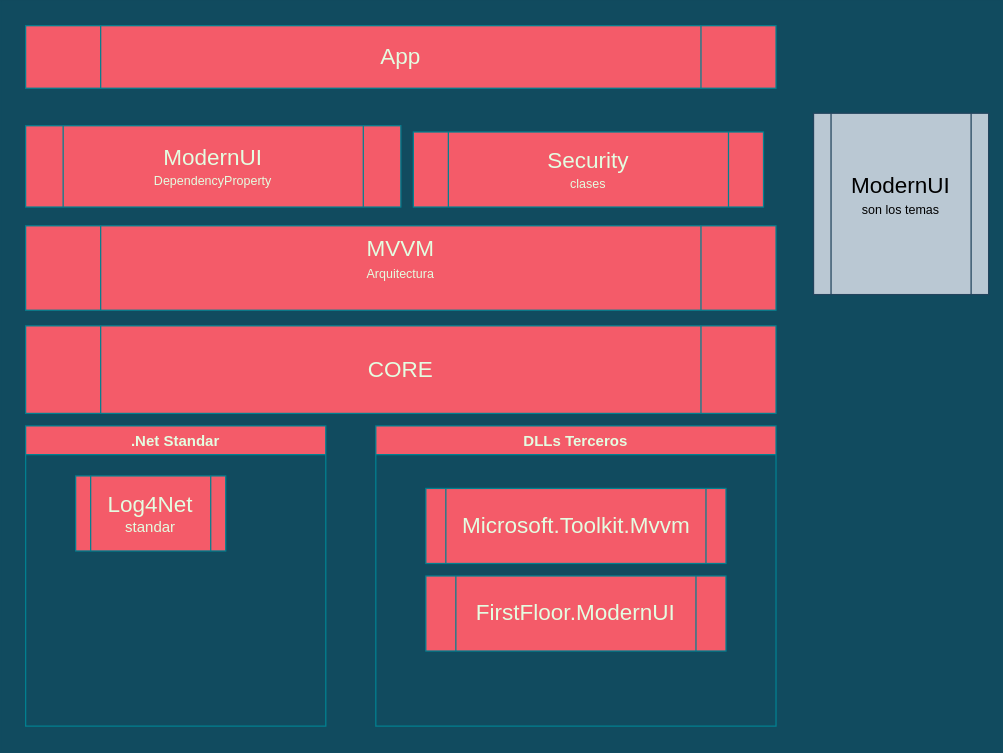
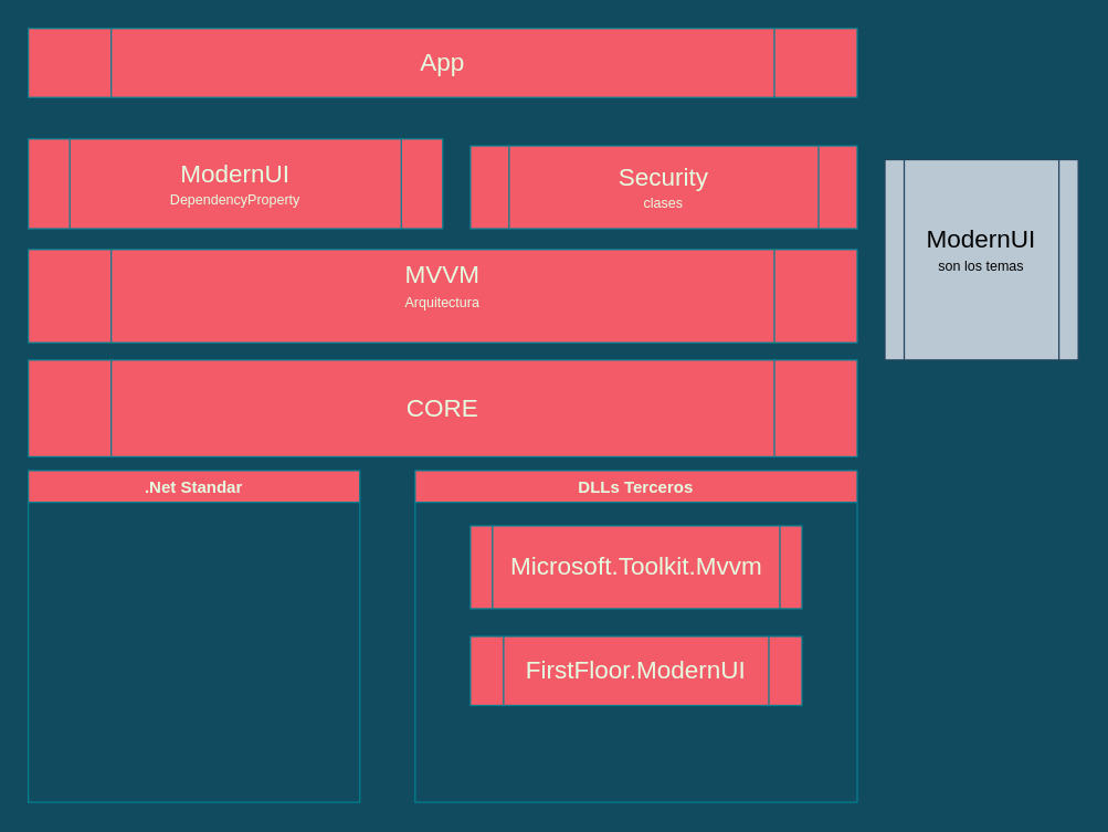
- <mxCell id="4" value="&lt;font&gt;&lt;span style=&quot;font-size: 18px&quot;&gt;Security&lt;/span&gt;&lt;br&gt;&lt;font style=&quot;font-size: 10px&quot;&gt;clases&lt;/font&gt;&lt;br&gt;&lt;/font&gt;" style="shape=process;whiteSpace=wrap;html=1;backgroundOutline=1;fillColor=#F45B69;fontColor=#E4FDE1;strokeColor=#028090;" parent="1" vertex="1"><mxGeometry x="330" y="105" width="280" height="60" as="geometry" /></mxCell>
+ <mxCell id="4" value="&lt;font&gt;&lt;span style=&quot;font-size: 18px&quot;&gt;Security&lt;/span&gt;&lt;br&gt;&lt;font style=&quot;font-size: 10px&quot;&gt;clases&lt;/font&gt;&lt;br&gt;&lt;/font&gt;" style="shape=process;whiteSpace=wrap;html=1;backgroundOutline=1;fillColor=#F45B69;fontColor=#E4FDE1;strokeColor=#028090;" parent="1" vertex="1"><mxGeometry x="340" y="105" width="280" height="60" as="geometry" /></mxCell>
- <mxCell id="5" value="&lt;font&gt;&lt;span style=&quot;font-size: 18px&quot;&gt;ModernUI&lt;/span&gt;&lt;br&gt;&lt;font style=&quot;font-size: 10px&quot;&gt;son los temas&lt;/font&gt;&lt;br&gt;&lt;br&gt;&lt;/font&gt;" style="shape=process;whiteSpace=wrap;html=1;backgroundOutline=1;fillColor=#bac8d3;strokeColor=#23445d;" parent="1" vertex="1"><mxGeometry x="650" y="90" width="140" height="145" as="geometry" /></mxCell>
+ <mxCell id="5" value="&lt;font&gt;&lt;span style=&quot;font-size: 18px&quot;&gt;ModernUI&lt;/span&gt;&lt;br&gt;&lt;font style=&quot;font-size: 10px&quot;&gt;son los temas&lt;/font&gt;&lt;br&gt;&lt;br&gt;&lt;/font&gt;" style="shape=process;whiteSpace=wrap;html=1;backgroundOutline=1;fillColor=#bac8d3;strokeColor=#23445d;" parent="1" vertex="1"><mxGeometry x="640" y="115" width="140" height="145" as="geometry" /></mxCell>
- <mxCell id="12" value="&lt;font&gt;&lt;span style=&quot;font-size: 18px&quot;&gt;Log4Net&lt;br&gt;&lt;/span&gt;standar&lt;br&gt;&lt;/font&gt;" style="shape=process;whiteSpace=wrap;html=1;backgroundOutline=1;fillColor=#F45B69;fontColor=#E4FDE1;strokeColor=#028090;" parent="11" vertex="1"><mxGeometry x="40" y="40" width="120" height="60" as="geometry" /></mxCell>
- <mxCell id="9" value="&lt;font&gt;&lt;span style=&quot;font-size: 18px&quot;&gt;Microsoft.Toolkit.Mvvm&lt;/span&gt;&lt;br&gt;&lt;/font&gt;" style="shape=process;whiteSpace=wrap;html=1;backgroundOutline=1;fillColor=#F45B69;fontColor=#E4FDE1;strokeColor=#028090;size=0.065;" parent="8" vertex="1"><mxGeometry x="40" y="50" width="240" height="60" as="geometry" /></mxCell>
+ <mxCell id="9" value="&lt;font&gt;&lt;span style=&quot;font-size: 18px&quot;&gt;Microsoft.Toolkit.Mvvm&lt;/span&gt;&lt;br&gt;&lt;/font&gt;" style="shape=process;whiteSpace=wrap;html=1;backgroundOutline=1;fillColor=#F45B69;fontColor=#E4FDE1;strokeColor=#028090;size=0.065;" parent="8" vertex="1"><mxGeometry x="40" y="40" width="240" height="60" as="geometry" /></mxCell>
- <mxCell id="10" value="&lt;font&gt;&lt;span style=&quot;font-size: 18px&quot;&gt;FirstFloor.ModernUI&lt;/span&gt;&lt;br&gt;&lt;/font&gt;" style="shape=process;whiteSpace=wrap;html=1;backgroundOutline=1;fillColor=#F45B69;fontColor=#E4FDE1;strokeColor=#028090;" parent="8" vertex="1"><mxGeometry x="40" y="120" width="240" height="60" as="geometry" /></mxCell>
+ <mxCell id="10" value="&lt;font&gt;&lt;span style=&quot;font-size: 18px&quot;&gt;FirstFloor.ModernUI&lt;/span&gt;&lt;br&gt;&lt;/font&gt;" style="shape=process;whiteSpace=wrap;html=1;backgroundOutline=1;fillColor=#F45B69;fontColor=#E4FDE1;strokeColor=#028090;" parent="8" vertex="1"><mxGeometry x="40" y="120" width="240" height="50" as="geometry" /></mxCell>
